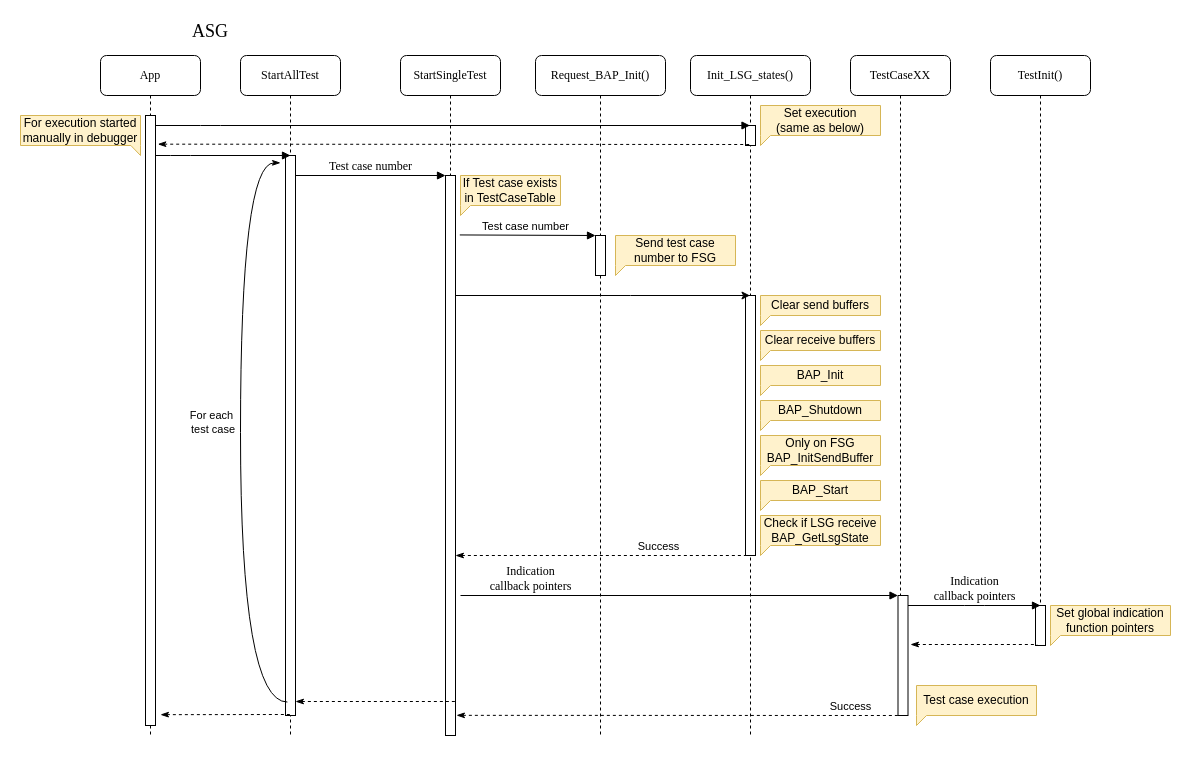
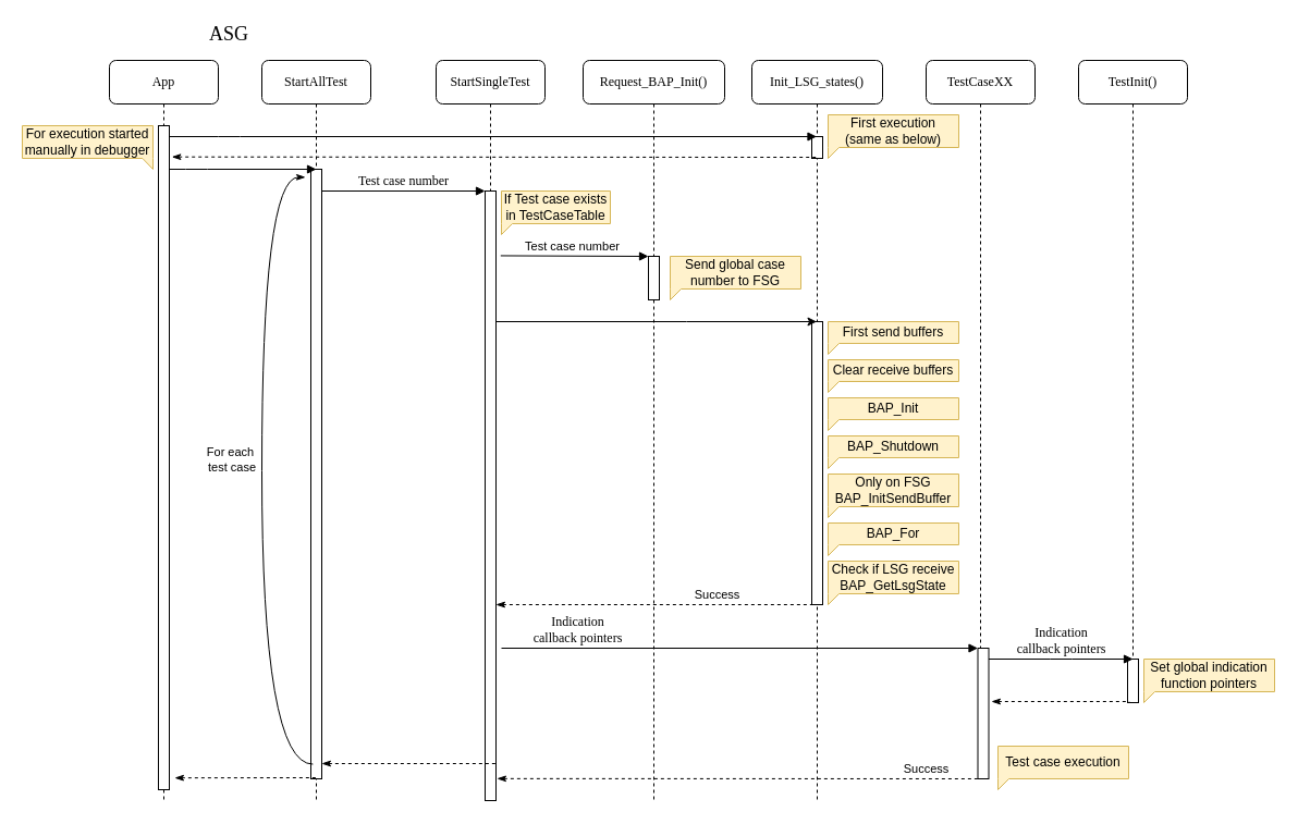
- <mxCell id="48" value="Set execution&lt;br&gt;(same as below)" style="shape=callout;whiteSpace=wrap;html=1;perimeter=calloutPerimeter;fillColor=#fff2cc;position2=0;base=10;size=10;position=0;strokeColor=#d6b656;" vertex="1" parent="1"><mxGeometry x="760" y="105" width="120" height="40" as="geometry" /></mxCell>
+ <mxCell id="48" value="First execution&lt;br&gt;(same as below)" style="shape=callout;whiteSpace=wrap;html=1;perimeter=calloutPerimeter;fillColor=#fff2cc;position2=0;base=10;size=10;position=0;strokeColor=#d6b656;" vertex="1" parent="1"><mxGeometry x="760" y="105" width="120" height="40" as="geometry" /></mxCell>
- <mxCell id="40" value="Send test case number to FSG" style="shape=callout;whiteSpace=wrap;html=1;perimeter=calloutPerimeter;fillColor=#fff2cc;position2=0;base=10;size=10;position=0;strokeColor=#d6b656;" vertex="1" parent="1"><mxGeometry x="615" y="235" width="120" height="40" as="geometry" /></mxCell>
+ <mxCell id="40" value="Send global case number to FSG" style="shape=callout;whiteSpace=wrap;html=1;perimeter=calloutPerimeter;fillColor=#fff2cc;position2=0;base=10;size=10;position=0;strokeColor=#d6b656;" vertex="1" parent="1"><mxGeometry x="615" y="235" width="120" height="40" as="geometry" /></mxCell>
- <mxCell id="41" value="Clear send buffers" style="shape=callout;whiteSpace=wrap;html=1;perimeter=calloutPerimeter;fillColor=#fff2cc;position2=0;base=10;size=10;position=0;strokeColor=#d6b656;" vertex="1" parent="1"><mxGeometry x="760" y="295" width="120" height="30" as="geometry" /></mxCell>
+ <mxCell id="41" value="First send buffers" style="shape=callout;whiteSpace=wrap;html=1;perimeter=calloutPerimeter;fillColor=#fff2cc;position2=0;base=10;size=10;position=0;strokeColor=#d6b656;" vertex="1" parent="1"><mxGeometry x="760" y="295" width="120" height="30" as="geometry" /></mxCell>
- <mxCell id="23" value="BAP_Start" style="shape=callout;whiteSpace=wrap;html=1;perimeter=calloutPerimeter;fillColor=#fff2cc;position2=0;base=10;size=10;position=0;strokeColor=#d6b656;" parent="1" vertex="1"><mxGeometry x="760" y="480" width="120" height="30" as="geometry" /></mxCell>
+ <mxCell id="23" value="BAP_For" style="shape=callout;whiteSpace=wrap;html=1;perimeter=calloutPerimeter;fillColor=#fff2cc;position2=0;base=10;size=10;position=0;strokeColor=#d6b656;" parent="1" vertex="1"><mxGeometry x="760" y="480" width="120" height="30" as="geometry" /></mxCell>
